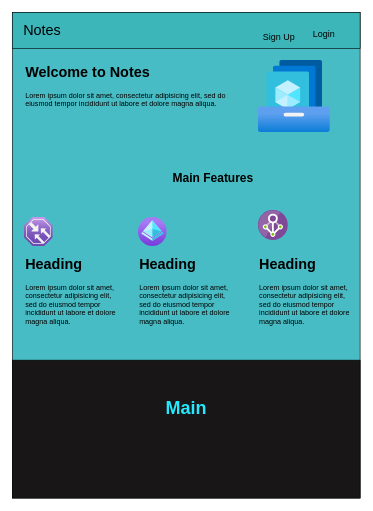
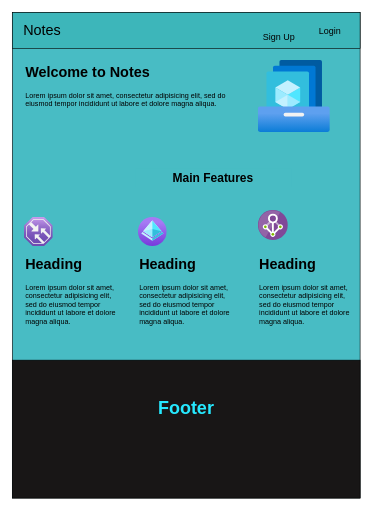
- <mxCell id="5" value="&lt;font style=&quot;font-size: 15px;&quot;&gt;Login&lt;/font&gt;" style="text;html=1;align=center;verticalAlign=middle;whiteSpace=wrap;rounded=0;movable=1;resizable=1;rotatable=1;deletable=1;editable=1;locked=0;connectable=1;" parent="1" vertex="1"><mxGeometry x="510" y="40" width="60" height="30" as="geometry" /></mxCell>
+ <mxCell id="5" value="&lt;font style=&quot;font-size: 15px;&quot;&gt;Login&lt;/font&gt;" style="text;html=1;align=center;verticalAlign=middle;whiteSpace=wrap;rounded=0;movable=1;resizable=1;rotatable=1;deletable=1;editable=1;locked=0;connectable=1;" parent="1" vertex="1"><mxGeometry x="520" y="35" width="60" height="30" as="geometry" /></mxCell>
- <mxCell id="12" value="&lt;font color=&quot;#26e9ff&quot; size=&quot;1&quot; style=&quot;&quot;&gt;&lt;b style=&quot;font-size: 30px;&quot;&gt;Main&lt;/b&gt;&lt;/font&gt;" style="text;html=1;align=center;verticalAlign=middle;whiteSpace=wrap;rounded=0;movable=1;resizable=1;rotatable=1;deletable=1;editable=1;locked=0;connectable=1;" parent="1" vertex="1"><mxGeometry x="250" y="660" width="120" height="40" as="geometry" /></mxCell>
+ <mxCell id="12" value="&lt;font color=&quot;#26e9ff&quot; size=&quot;1&quot; style=&quot;&quot;&gt;&lt;b style=&quot;font-size: 30px;&quot;&gt;Footer&lt;/b&gt;&lt;/font&gt;" style="text;html=1;align=center;verticalAlign=middle;whiteSpace=wrap;rounded=0;movable=1;resizable=1;rotatable=1;deletable=1;editable=1;locked=0;connectable=1;" parent="1" vertex="1"><mxGeometry x="250" y="660" width="120" height="40" as="geometry" /></mxCell>
